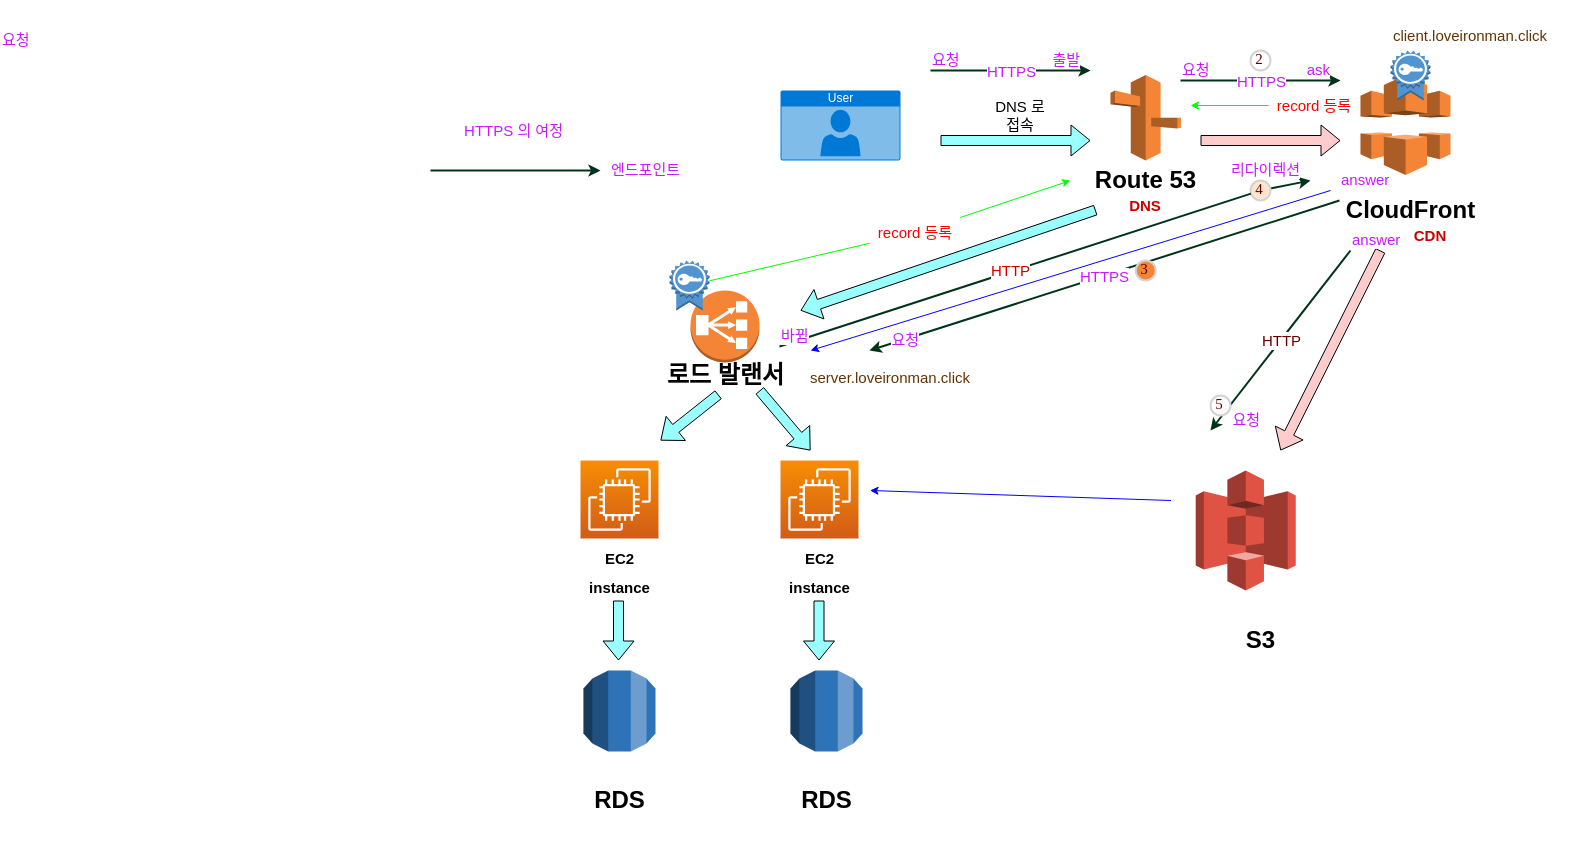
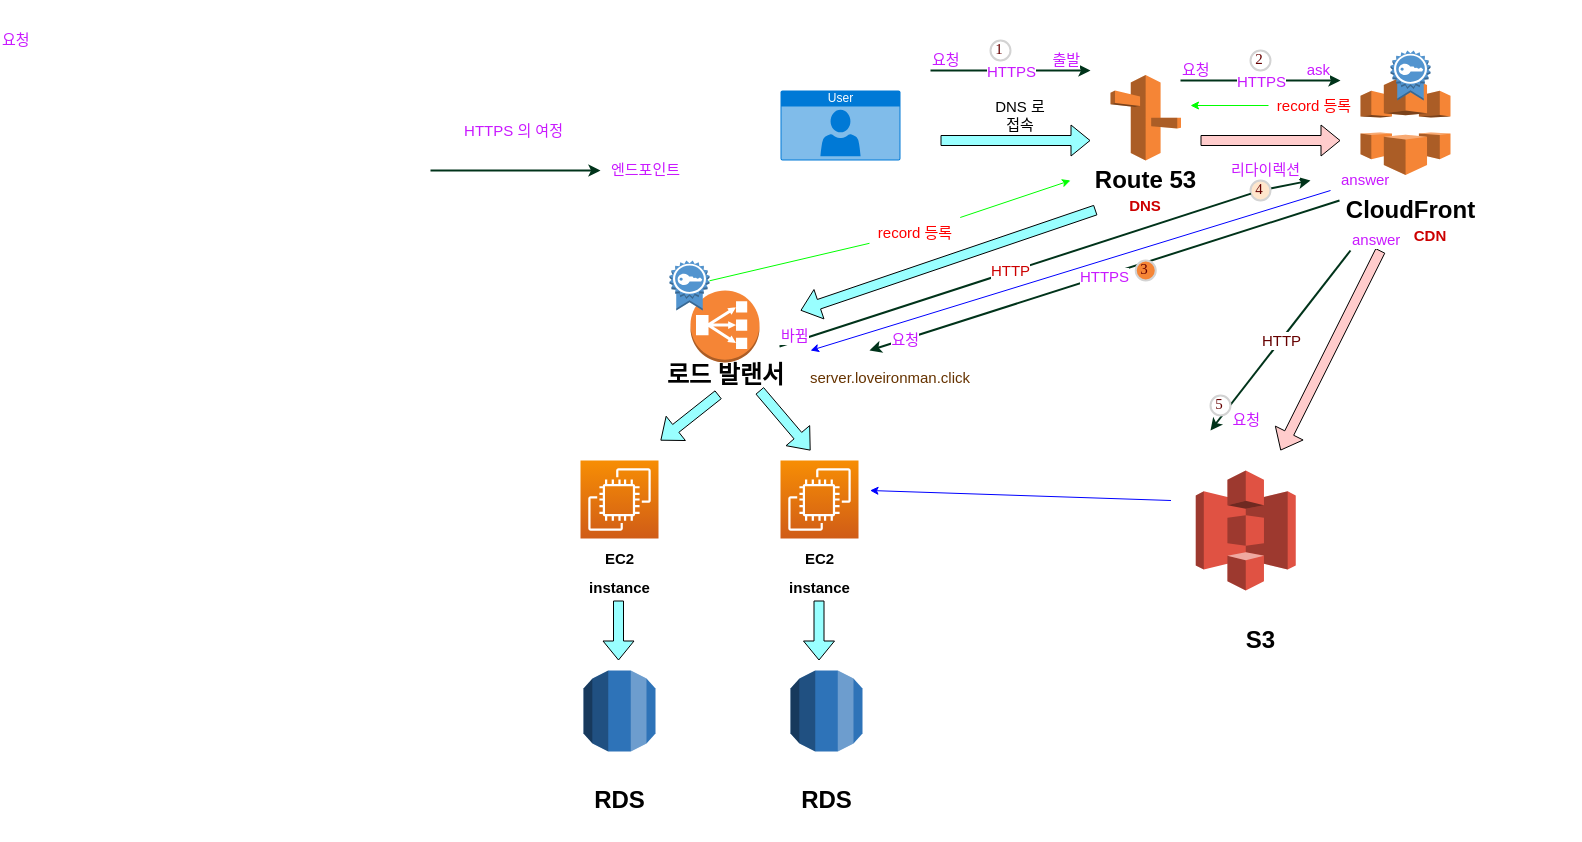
- <mxCell id="42" value="&lt;font color=&quot;#663300&quot;&gt;client.loveironman.click&lt;/font&gt;" style="text;html=1;strokeColor=none;fillColor=none;align=center;verticalAlign=middle;whiteSpace=wrap;rounded=0;fontSize=15;fontColor=#C919FF;" vertex="1" parent="1"><mxGeometry x="970" width="180" height="30" as="geometry" y="20" /></mxCell>
+ <mxCell id="59" value="1" style="ellipse;whiteSpace=wrap;html=1;aspect=fixed;strokeWidth=2;fontFamily=Tahoma;spacingBottom=4;spacingRight=2;strokeColor=#d3d3d3;fontSize=15;fontColor=#660000;" vertex="1" parent="1"><mxGeometry x="580" y="40" width="20" height="20" as="geometry" /></mxCell>
